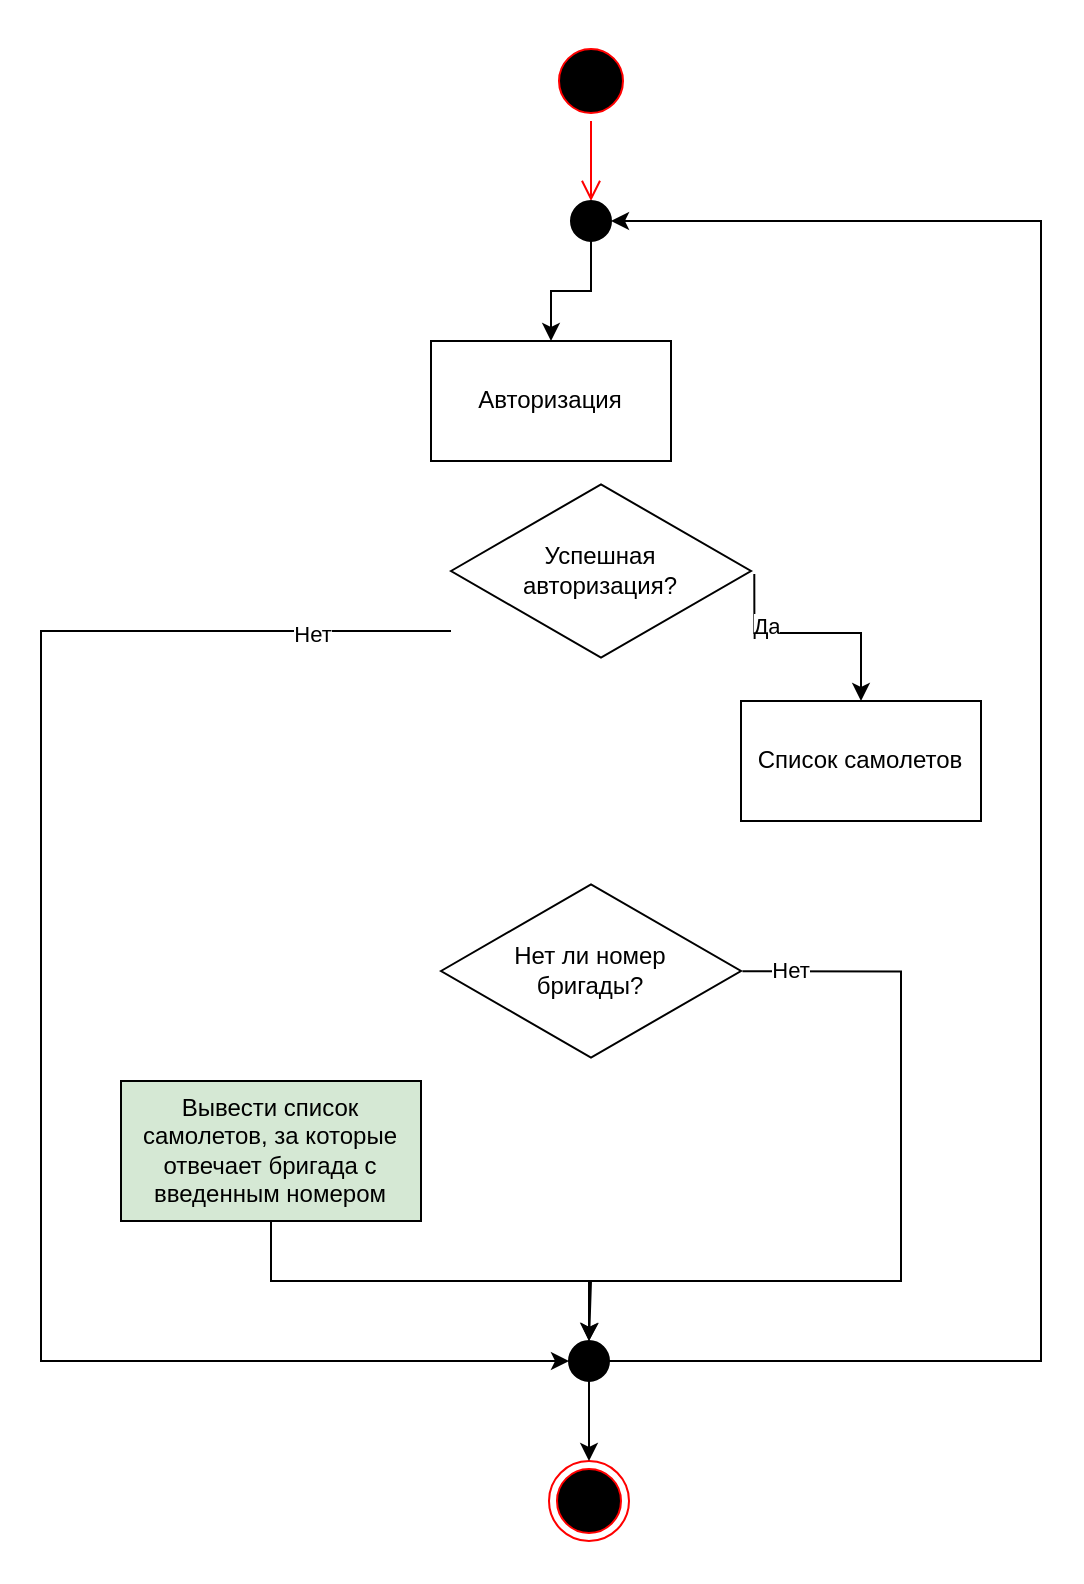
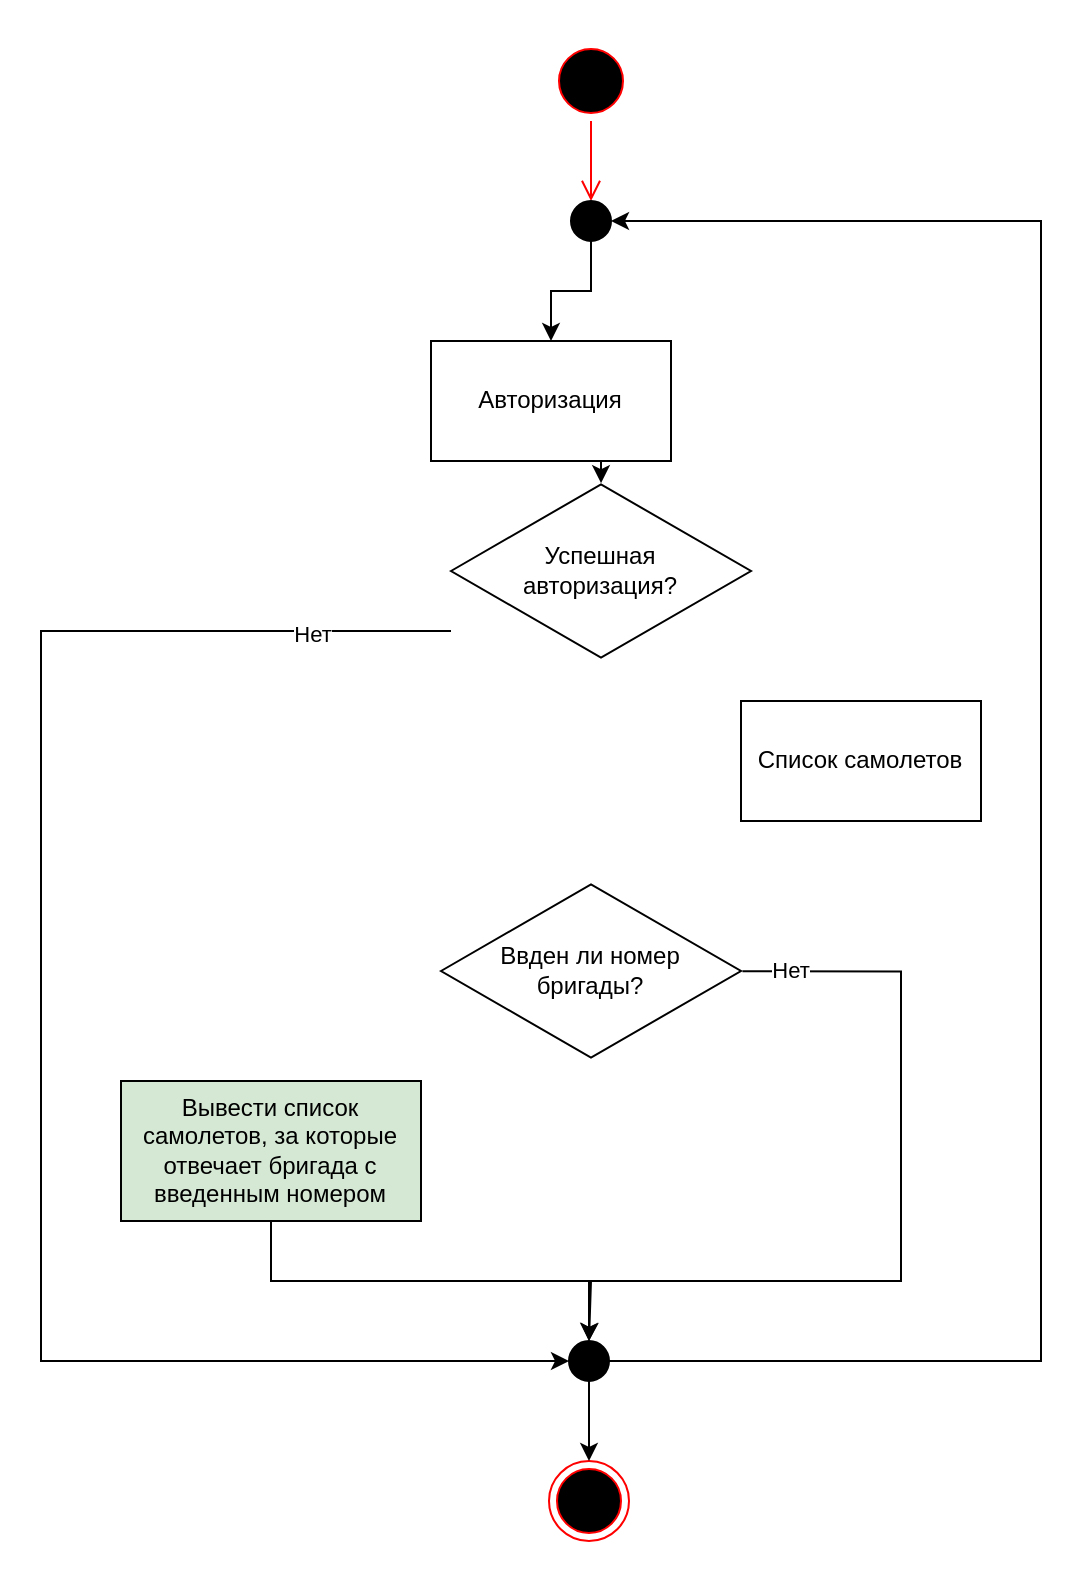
+ <mxCell id="19" style="edgeStyle=orthogonalEdgeStyle;rounded=0;orthogonalLoop=1;jettySize=auto;html=1;exitX=0.5;exitY=1;exitDx=0;exitDy=0;entryX=0.5;entryY=0.012;entryDx=0;entryDy=0;entryPerimeter=0;" parent="1" source="11" target="16" edge="1"><mxGeometry relative="1" as="geometry" /></mxCell>
- <mxCell id="14" style="edgeStyle=orthogonalEdgeStyle;rounded=0;orthogonalLoop=1;jettySize=auto;html=1;entryX=0.5;entryY=0;entryDx=0;entryDy=0;exitX=1.011;exitY=0.516;exitDx=0;exitDy=0;exitPerimeter=0;" parent="1" source="16" target="4" edge="1"><mxGeometry relative="1" as="geometry"><mxPoint x="455" y="350" as="targetPoint" /><Array as="points"><mxPoint x="430" y="316" /></Array></mxGeometry></mxCell>
- <mxCell id="15" value="Да" style="edgeLabel;html=1;align=center;verticalAlign=middle;resizable=0;points=[];" parent="14" vertex="1" connectable="0"><mxGeometry x="-0.397" y="4" relative="1" as="geometry"><mxPoint as="offset" /></mxGeometry></mxCell>
- <mxCell id="7" value="Нет ли номер&lt;br&gt;бригады?" style="html=1;whiteSpace=wrap;aspect=fixed;shape=isoRectangle;" parent="1" vertex="1"><mxGeometry x="220" y="440" width="150" height="90" as="geometry" /></mxCell>
+ <mxCell id="7" value="Ввден ли номер&lt;br&gt;бригады?" style="html=1;whiteSpace=wrap;aspect=fixed;shape=isoRectangle;" parent="1" vertex="1"><mxGeometry x="220" y="440" width="150" height="90" as="geometry" /></mxCell>
